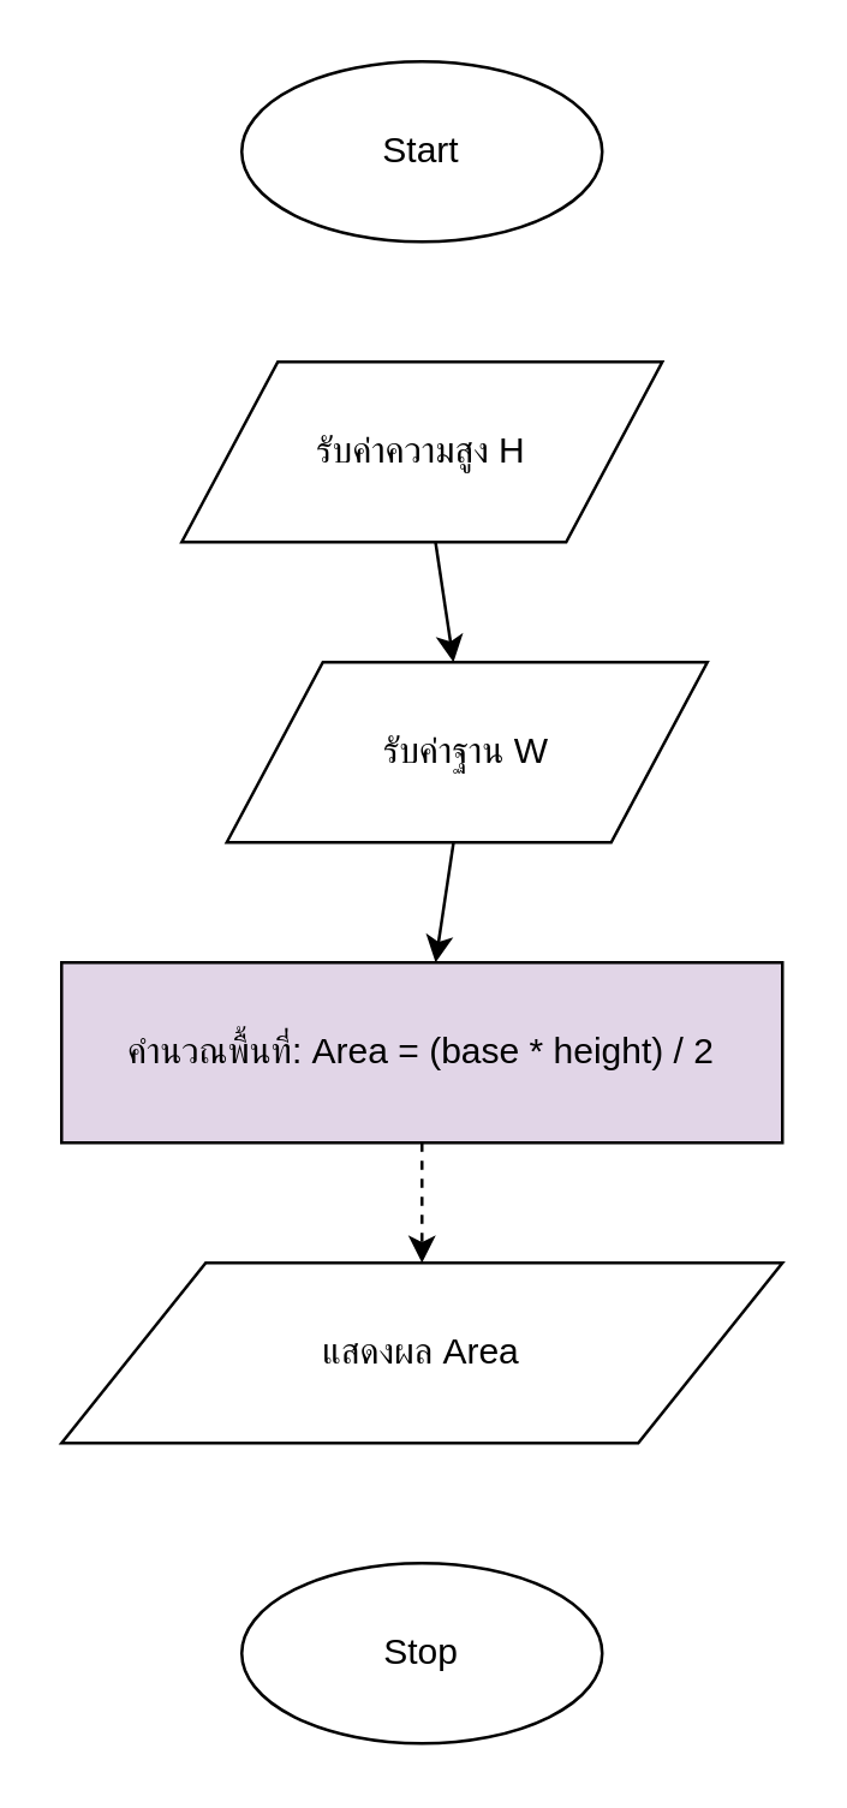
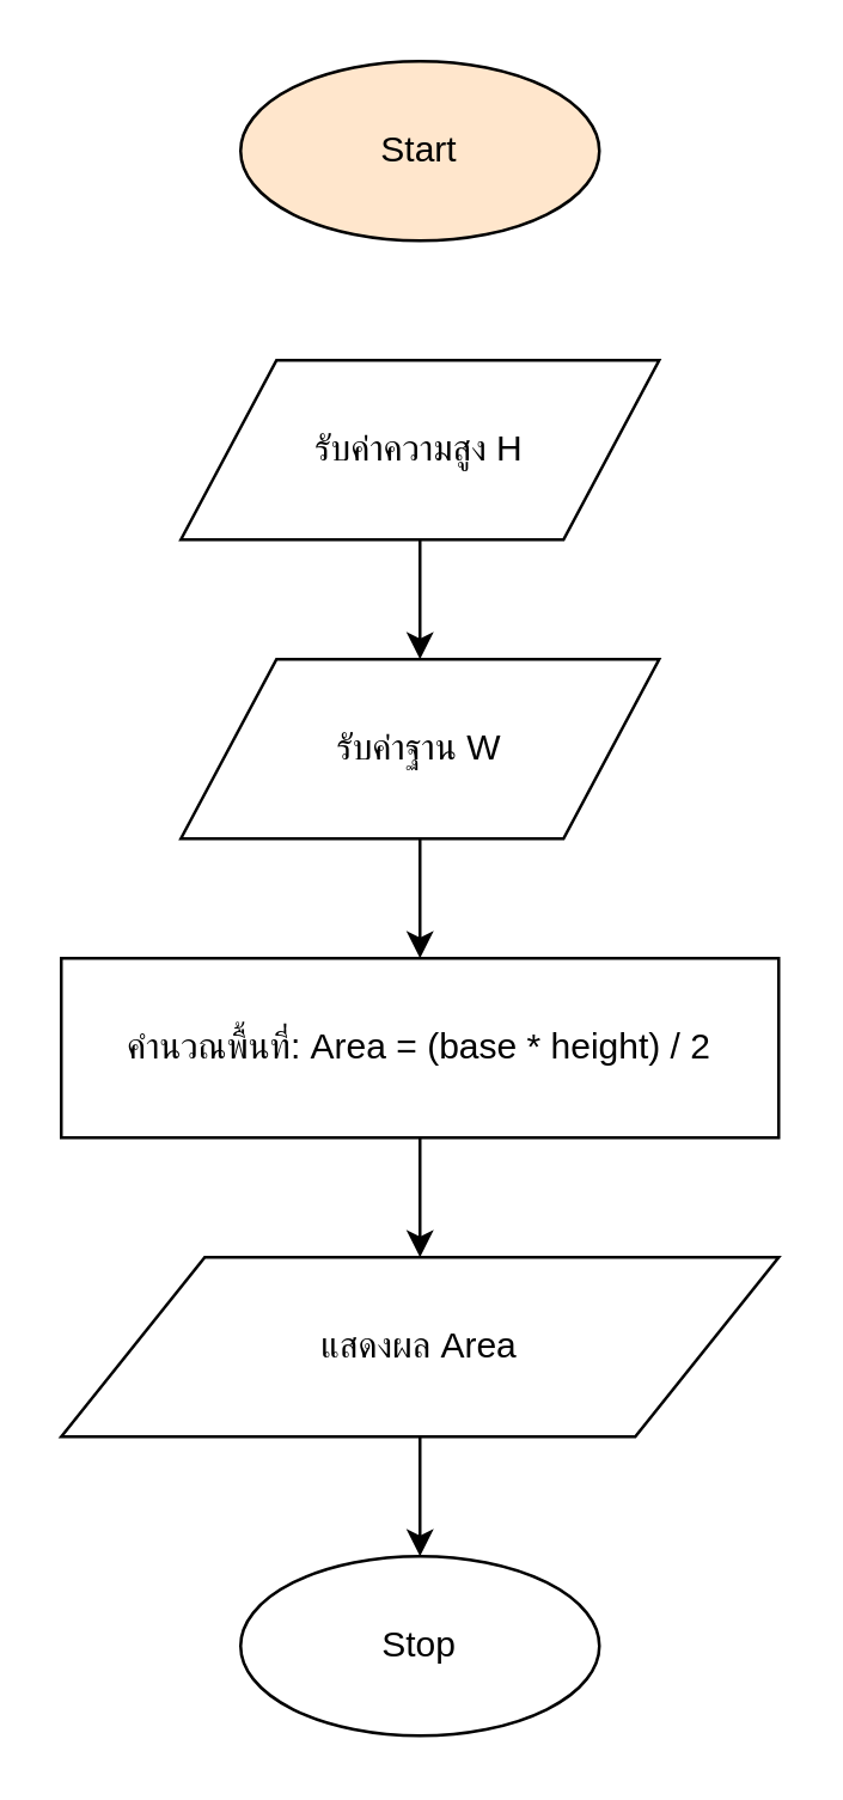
- <mxCell id="2" value="Start" style="ellipse;whiteSpace=wrap;html=1;" vertex="1" parent="1"><mxGeometry x="80" y="20" width="120" height="60" as="geometry" /></mxCell>
+ <mxCell id="2" value="Start" style="ellipse;whiteSpace=wrap;html=1;fillColor=#ffe6cc;" vertex="1" parent="1"><mxGeometry x="80" y="20" width="120" height="60" as="geometry" /></mxCell>
- <mxCell id="4" value="รับค่าฐาน W" style="shape=parallelogram;whiteSpace=wrap;html=1;" vertex="1" parent="1"><mxGeometry x="75" y="220" width="160" height="60" as="geometry" /></mxCell>
+ <mxCell id="4" value="รับค่าฐาน W" style="shape=parallelogram;whiteSpace=wrap;html=1;" vertex="1" parent="1"><mxGeometry x="60" y="220" width="160" height="60" as="geometry" /></mxCell>
- <mxCell id="5" value="คำนวณพื้นที่: Area = (base * height) / 2" style="rounded=0;whiteSpace=wrap;html=1;fillColor=#e1d5e7;" vertex="1" parent="1"><mxGeometry x="20" y="320" width="240" height="60" as="geometry" /></mxCell>
+ <mxCell id="5" value="คำนวณพื้นที่: Area = (base * height) / 2" style="rounded=0;whiteSpace=wrap;html=1;" vertex="1" parent="1"><mxGeometry x="20" y="320" width="240" height="60" as="geometry" /></mxCell>
- <mxCell id="10" edge="1" parent="1" source="5" target="6" style="dashed=1;"><mxGeometry relative="1" as="geometry" /></mxCell>
+ <mxCell id="10" edge="1" parent="1" source="5" target="6"><mxGeometry relative="1" as="geometry" /></mxCell>
+ <mxCell id="11" edge="1" parent="1" source="6" target="7"><mxGeometry relative="1" as="geometry" /></mxCell>
